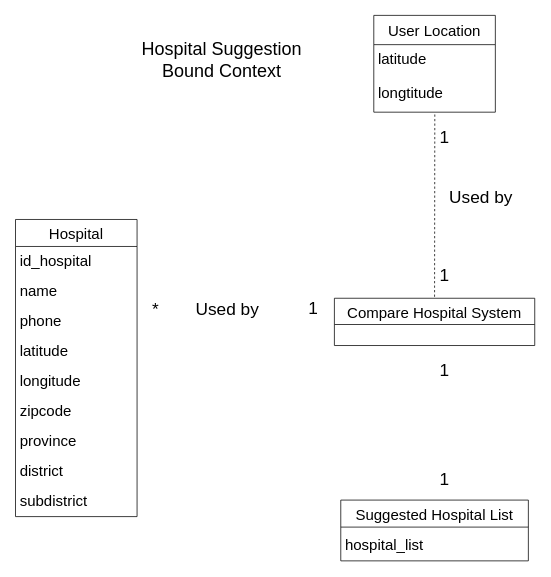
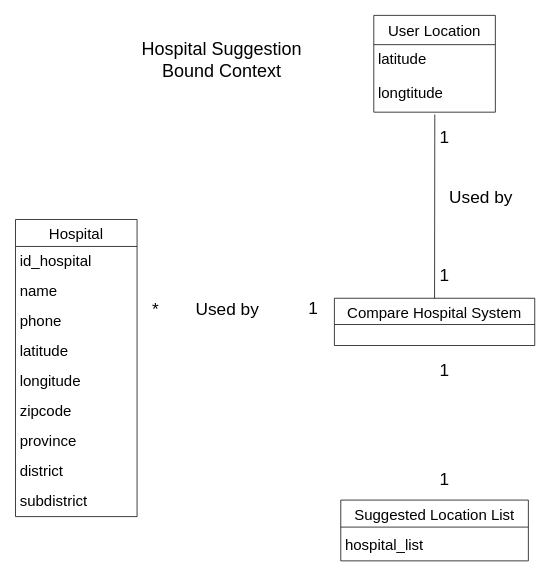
- <mxCell id="7" value="" style="endArrow=none;html=1;rounded=0;fontSize=23;entryX=0.5;entryY=0;entryDx=0;entryDy=0;exitX=0.502;exitY=1.068;exitDx=0;exitDy=0;exitPerimeter=0;dashed=1;" parent="1" source="6" target="3" edge="1"><mxGeometry width="50" height="50" relative="1" as="geometry"><mxPoint x="636" y="411" as="sourcePoint" /><mxPoint x="686" y="361" as="targetPoint" /></mxGeometry></mxCell>
+ <mxCell id="7" value="" style="endArrow=none;html=1;rounded=0;fontSize=23;entryX=0.5;entryY=0;entryDx=0;entryDy=0;exitX=0.502;exitY=1.068;exitDx=0;exitDy=0;exitPerimeter=0;" parent="1" source="6" target="3" edge="1"><mxGeometry width="50" height="50" relative="1" as="geometry"><mxPoint x="636" y="411" as="sourcePoint" /><mxPoint x="686" y="361" as="targetPoint" /></mxGeometry></mxCell>
- <mxCell id="15" value="Suggested Hospital List" style="swimlane;fontStyle=0;childLayout=stackLayout;horizontal=1;startSize=36;fillColor=none;horizontalStack=0;resizeParent=1;resizeParentMax=0;resizeLast=0;collapsible=1;marginBottom=0;fontSize=20;" parent="1" vertex="1"><mxGeometry x="453.5" y="666" width="250" height="81" as="geometry" /></mxCell>
+ <mxCell id="15" value="Suggested Location List" style="swimlane;fontStyle=0;childLayout=stackLayout;horizontal=1;startSize=36;fillColor=none;horizontalStack=0;resizeParent=1;resizeParentMax=0;resizeLast=0;collapsible=1;marginBottom=0;fontSize=20;" parent="1" vertex="1"><mxGeometry x="453.5" y="666" width="250" height="81" as="geometry" /></mxCell>
